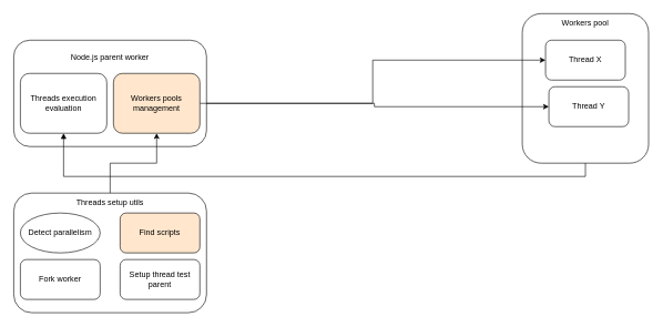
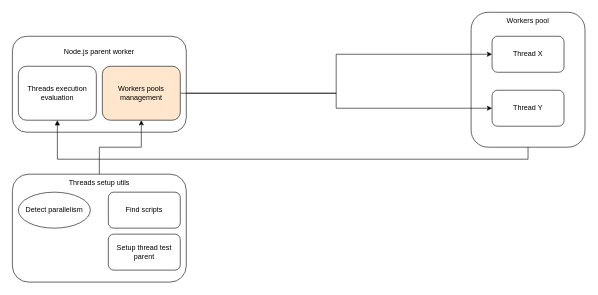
- <mxCell id="6" value="Thread Y" style="rounded=1;whiteSpace=wrap;html=1;" vertex="1" parent="1"><mxGeometry x="825" y="130" width="120" height="60" as="geometry" /></mxCell>
+ <mxCell id="6" value="Thread Y" style="rounded=1;whiteSpace=wrap;html=1;" vertex="1" parent="1"><mxGeometry x="820" y="150" width="120" height="60" as="geometry" /></mxCell>
- <mxCell id="10" value="Find scripts" style="rounded=1;whiteSpace=wrap;html=1;fillColor=#ffe6cc;" vertex="1" parent="1"><mxGeometry x="180" y="320" width="120" height="60" as="geometry" /></mxCell>
+ <mxCell id="10" value="Find scripts" style="rounded=1;whiteSpace=wrap;html=1;" vertex="1" parent="1"><mxGeometry x="180" y="320" width="120" height="60" as="geometry" /></mxCell>
- <mxCell id="11" value="Fork worker" style="rounded=1;whiteSpace=wrap;html=1;" vertex="1" parent="1"><mxGeometry x="30" y="390" width="120" height="60" as="geometry" /></mxCell>
